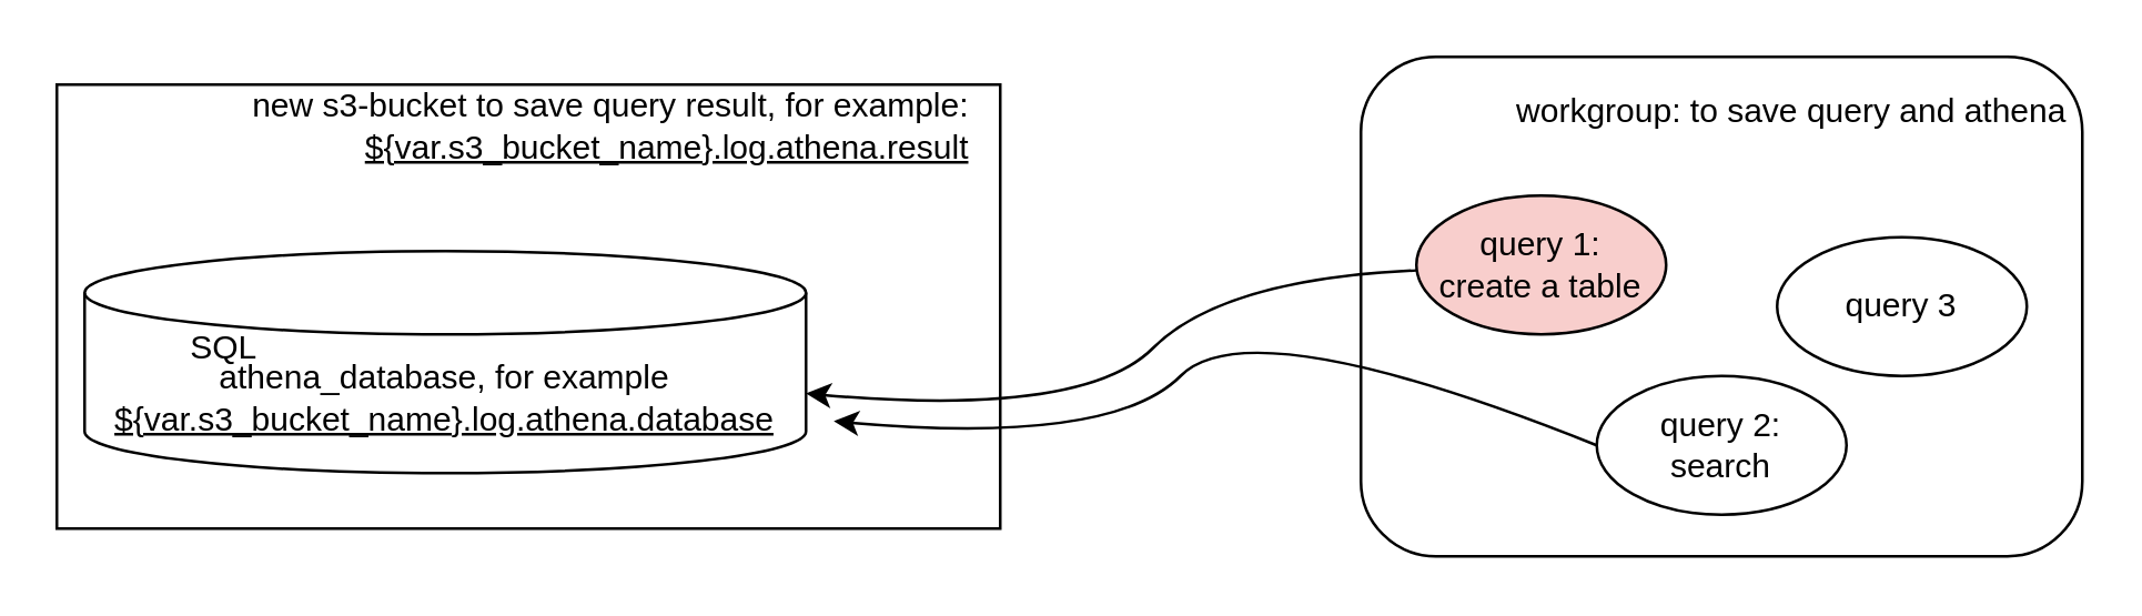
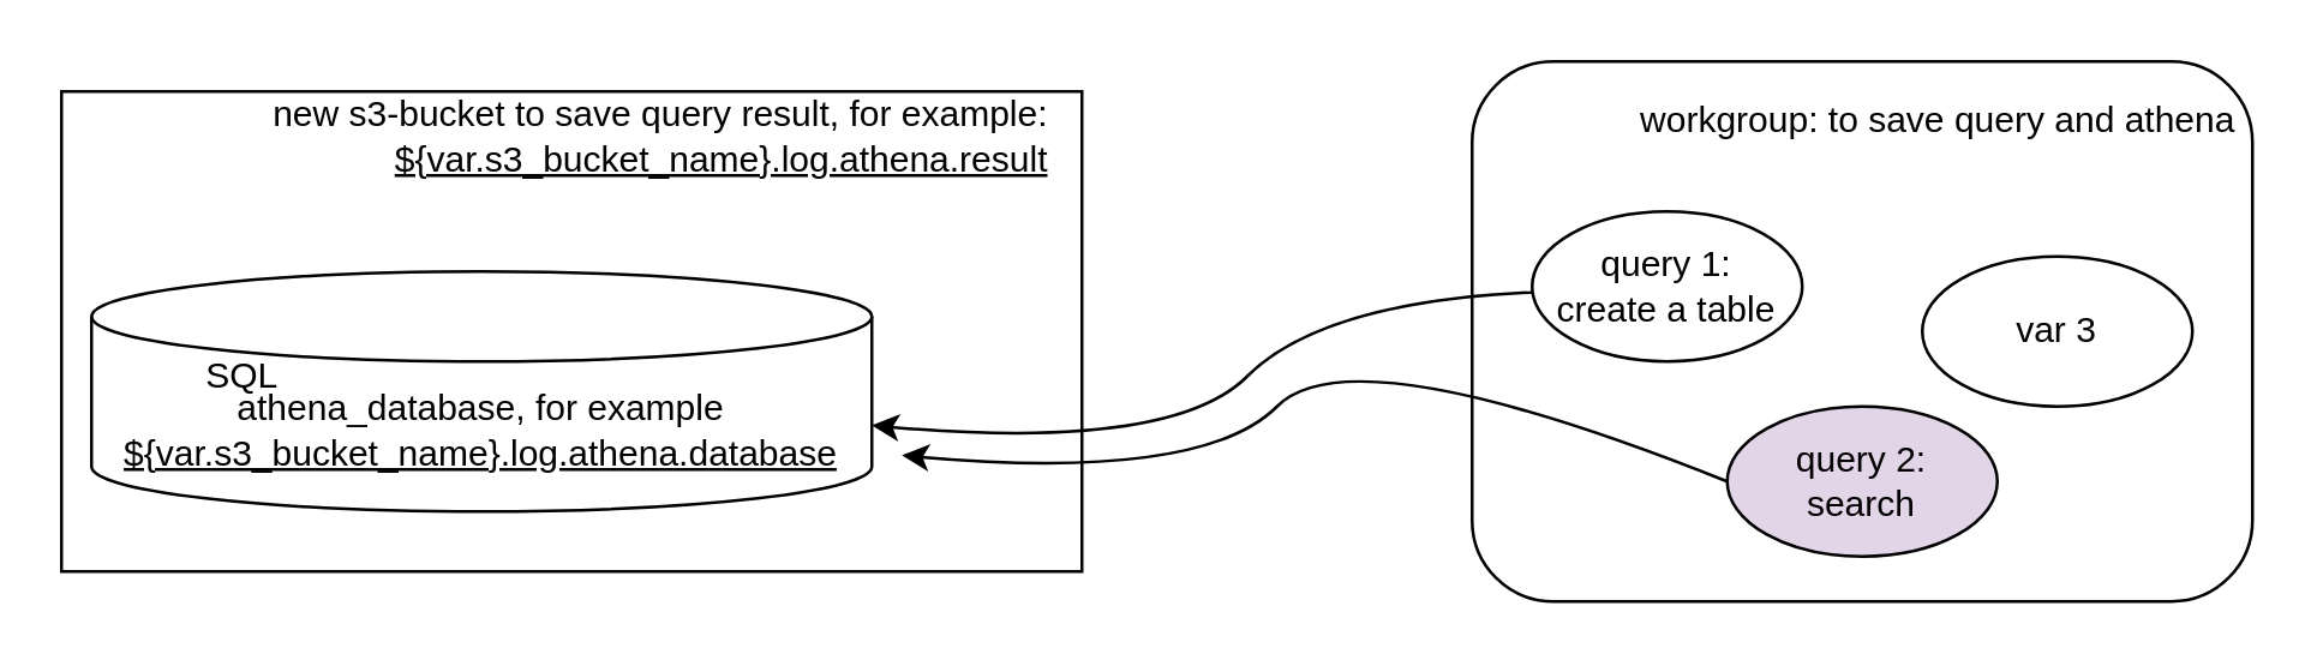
- <mxCell id="8" value="query 1:&lt;br&gt;create a table" style="ellipse;whiteSpace=wrap;html=1;fillColor=#f8cecc;" vertex="1" parent="1"><mxGeometry x="510" y="70" width="90" height="50" as="geometry" /></mxCell>
+ <mxCell id="8" value="query 1:&lt;br&gt;create a table" style="ellipse;whiteSpace=wrap;html=1;" vertex="1" parent="1"><mxGeometry x="510" y="70" width="90" height="50" as="geometry" /></mxCell>
- <mxCell id="10" value="query 3" style="ellipse;whiteSpace=wrap;html=1;" vertex="1" parent="1"><mxGeometry x="640" y="85" width="90" height="50" as="geometry" /></mxCell>
+ <mxCell id="10" value="var 3" style="ellipse;whiteSpace=wrap;html=1;" vertex="1" parent="1"><mxGeometry x="640" y="85" width="90" height="50" as="geometry" /></mxCell>
- <mxCell id="9" value="query 2:&lt;br&gt;search" style="ellipse;whiteSpace=wrap;html=1;" vertex="1" parent="1"><mxGeometry x="575" y="135" width="90" height="50" as="geometry" /></mxCell>
+ <mxCell id="9" value="query 2:&lt;br&gt;search" style="ellipse;whiteSpace=wrap;html=1;fillColor=#e1d5e7;" vertex="1" parent="1"><mxGeometry x="575" y="135" width="90" height="50" as="geometry" /></mxCell>
